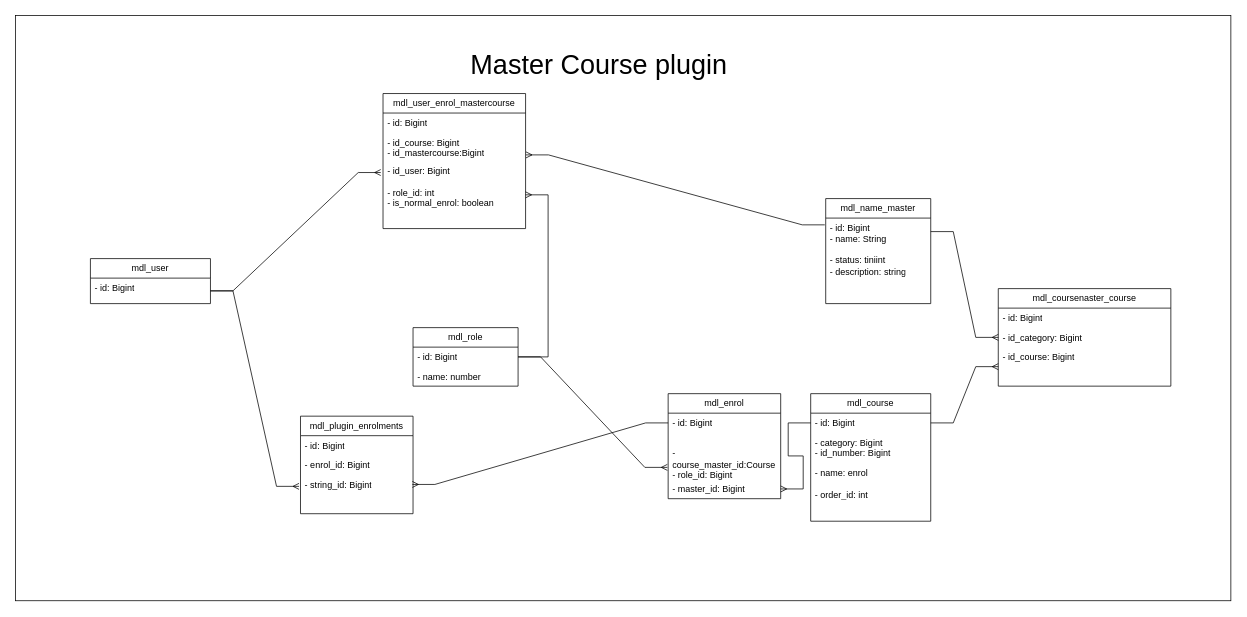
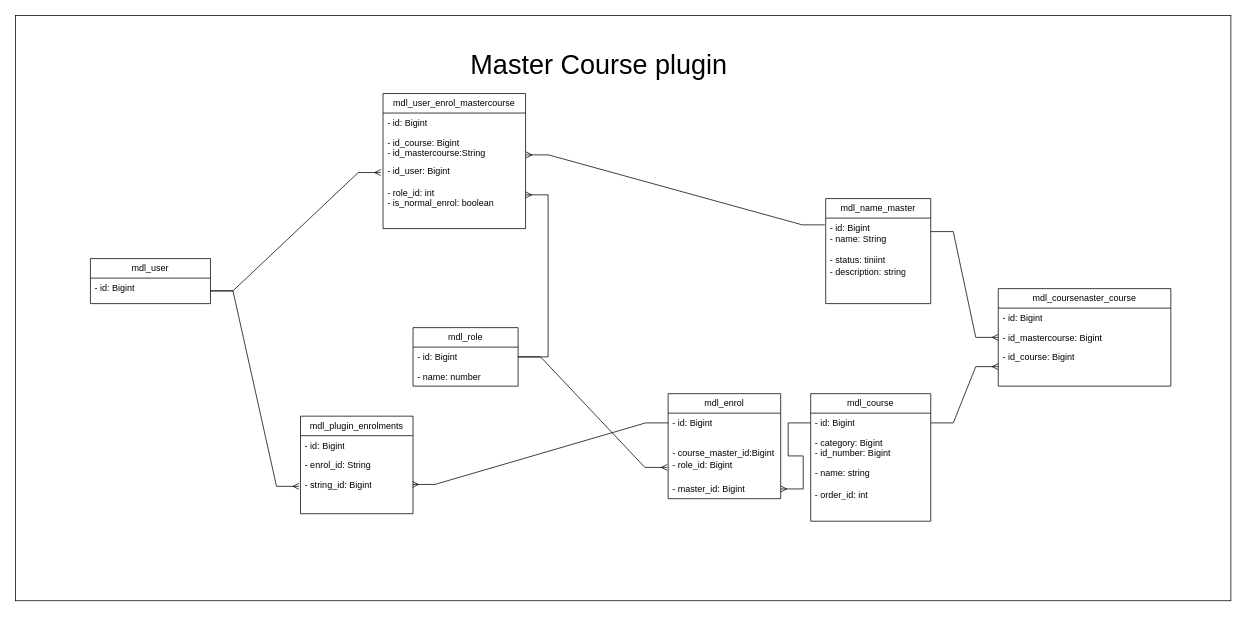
- <mxCell id="27" value="- id_course: Bigint&lt;br&gt;- id_mastercourse:Bigint&lt;br&gt;" style="text;strokeColor=none;fillColor=none;align=left;verticalAlign=top;spacingLeft=4;spacingRight=4;overflow=hidden;rotatable=0;points=[[0,0.5],[1,0.5]];portConstraint=eastwest;whiteSpace=wrap;html=1;" parent="25" vertex="1"><mxGeometry y="52" width="190" height="38" as="geometry" /></mxCell>
+ <mxCell id="27" value="- id_course: Bigint&lt;br&gt;- id_mastercourse:String&lt;br&gt;" style="text;strokeColor=none;fillColor=none;align=left;verticalAlign=top;spacingLeft=4;spacingRight=4;overflow=hidden;rotatable=0;points=[[0,0.5],[1,0.5]];portConstraint=eastwest;whiteSpace=wrap;html=1;" parent="25" vertex="1"><mxGeometry y="52" width="190" height="38" as="geometry" /></mxCell>
- <mxCell id="33" value="- id_category: Bigint" style="text;strokeColor=none;fillColor=none;align=left;verticalAlign=top;spacingLeft=4;spacingRight=4;overflow=hidden;rotatable=0;points=[[0,0.5],[1,0.5]];portConstraint=eastwest;whiteSpace=wrap;html=1;" parent="31" vertex="1"><mxGeometry y="52" width="230" height="26" as="geometry" /></mxCell>
+ <mxCell id="33" value="- id_mastercourse: Bigint" style="text;strokeColor=none;fillColor=none;align=left;verticalAlign=top;spacingLeft=4;spacingRight=4;overflow=hidden;rotatable=0;points=[[0,0.5],[1,0.5]];portConstraint=eastwest;whiteSpace=wrap;html=1;" parent="31" vertex="1"><mxGeometry y="52" width="230" height="26" as="geometry" /></mxCell>
- <mxCell id="9" value="&lt;br&gt;- course_master_id:Course&lt;br&gt;- role_id: Bigint" style="text;strokeColor=none;fillColor=none;align=left;verticalAlign=top;spacingLeft=4;spacingRight=4;overflow=hidden;rotatable=0;points=[[0,0.5],[1,0.5]];portConstraint=eastwest;whiteSpace=wrap;html=1;" parent="7" vertex="1"><mxGeometry y="52" width="150" height="62" as="geometry" /></mxCell>
+ <mxCell id="9" value="&lt;br&gt;- course_master_id:Bigint&lt;br&gt;- role_id: Bigint" style="text;strokeColor=none;fillColor=none;align=left;verticalAlign=top;spacingLeft=4;spacingRight=4;overflow=hidden;rotatable=0;points=[[0,0.5],[1,0.5]];portConstraint=eastwest;whiteSpace=wrap;html=1;" parent="7" vertex="1"><mxGeometry y="52" width="150" height="62" as="geometry" /></mxCell>
- <mxCell id="5" value="- enrol_id: Bigint" style="text;strokeColor=none;fillColor=none;align=left;verticalAlign=top;spacingLeft=4;spacingRight=4;overflow=hidden;rotatable=0;points=[[0,0.5],[1,0.5]];portConstraint=eastwest;whiteSpace=wrap;html=1;" parent="3" vertex="1"><mxGeometry y="52" width="150" height="26" as="geometry" /></mxCell>
+ <mxCell id="5" value="- enrol_id: String" style="text;strokeColor=none;fillColor=none;align=left;verticalAlign=top;spacingLeft=4;spacingRight=4;overflow=hidden;rotatable=0;points=[[0,0.5],[1,0.5]];portConstraint=eastwest;whiteSpace=wrap;html=1;" parent="3" vertex="1"><mxGeometry y="52" width="150" height="26" as="geometry" /></mxCell>
- <mxCell id="17" value="- name: enrol&lt;br&gt;&lt;br&gt;- order_id: int" style="text;strokeColor=none;fillColor=none;align=left;verticalAlign=top;spacingLeft=4;spacingRight=4;overflow=hidden;rotatable=0;points=[[0,0.5],[1,0.5]];portConstraint=eastwest;whiteSpace=wrap;html=1;" parent="14" vertex="1"><mxGeometry y="92" width="160" height="78" as="geometry" /></mxCell>
+ <mxCell id="17" value="- name: string&lt;br&gt;&lt;br&gt;- order_id: int" style="text;strokeColor=none;fillColor=none;align=left;verticalAlign=top;spacingLeft=4;spacingRight=4;overflow=hidden;rotatable=0;points=[[0,0.5],[1,0.5]];portConstraint=eastwest;whiteSpace=wrap;html=1;" parent="14" vertex="1"><mxGeometry y="92" width="160" height="78" as="geometry" /></mxCell>
